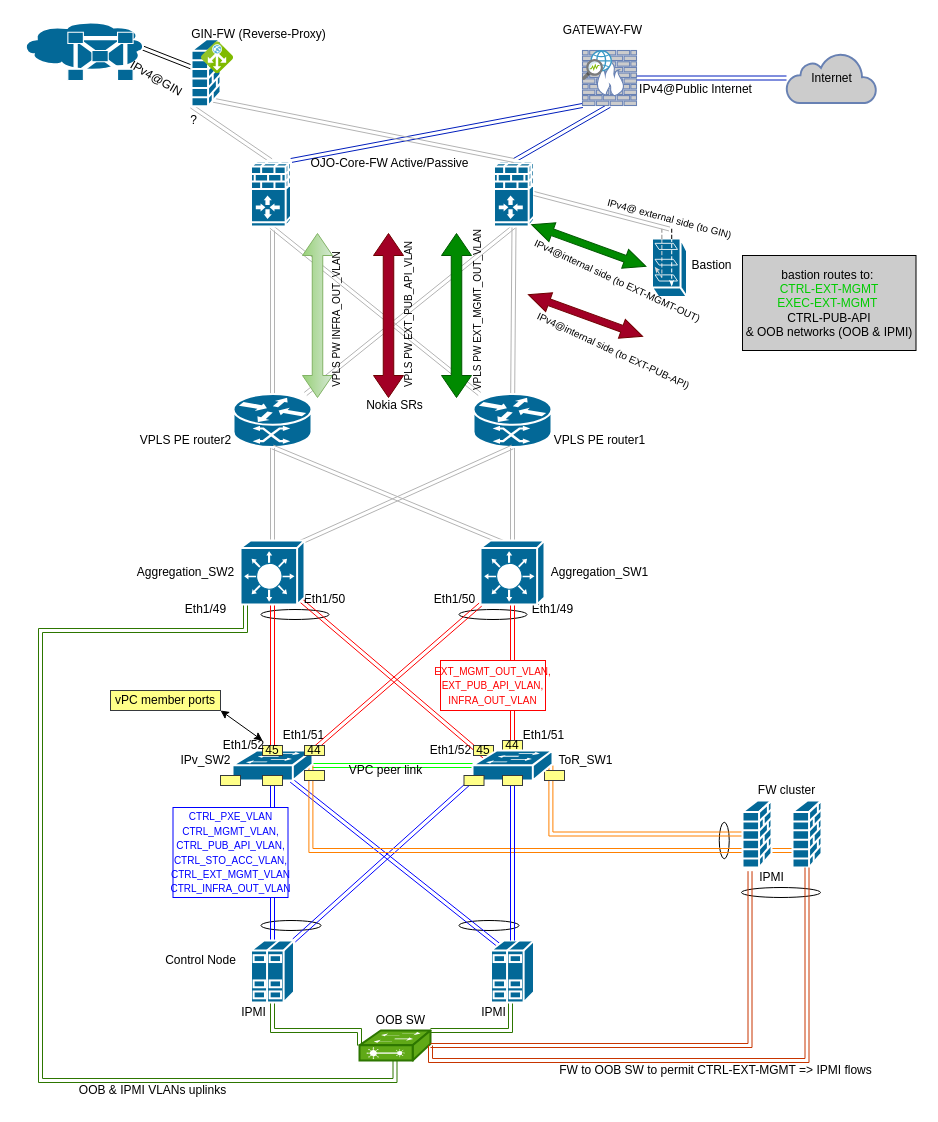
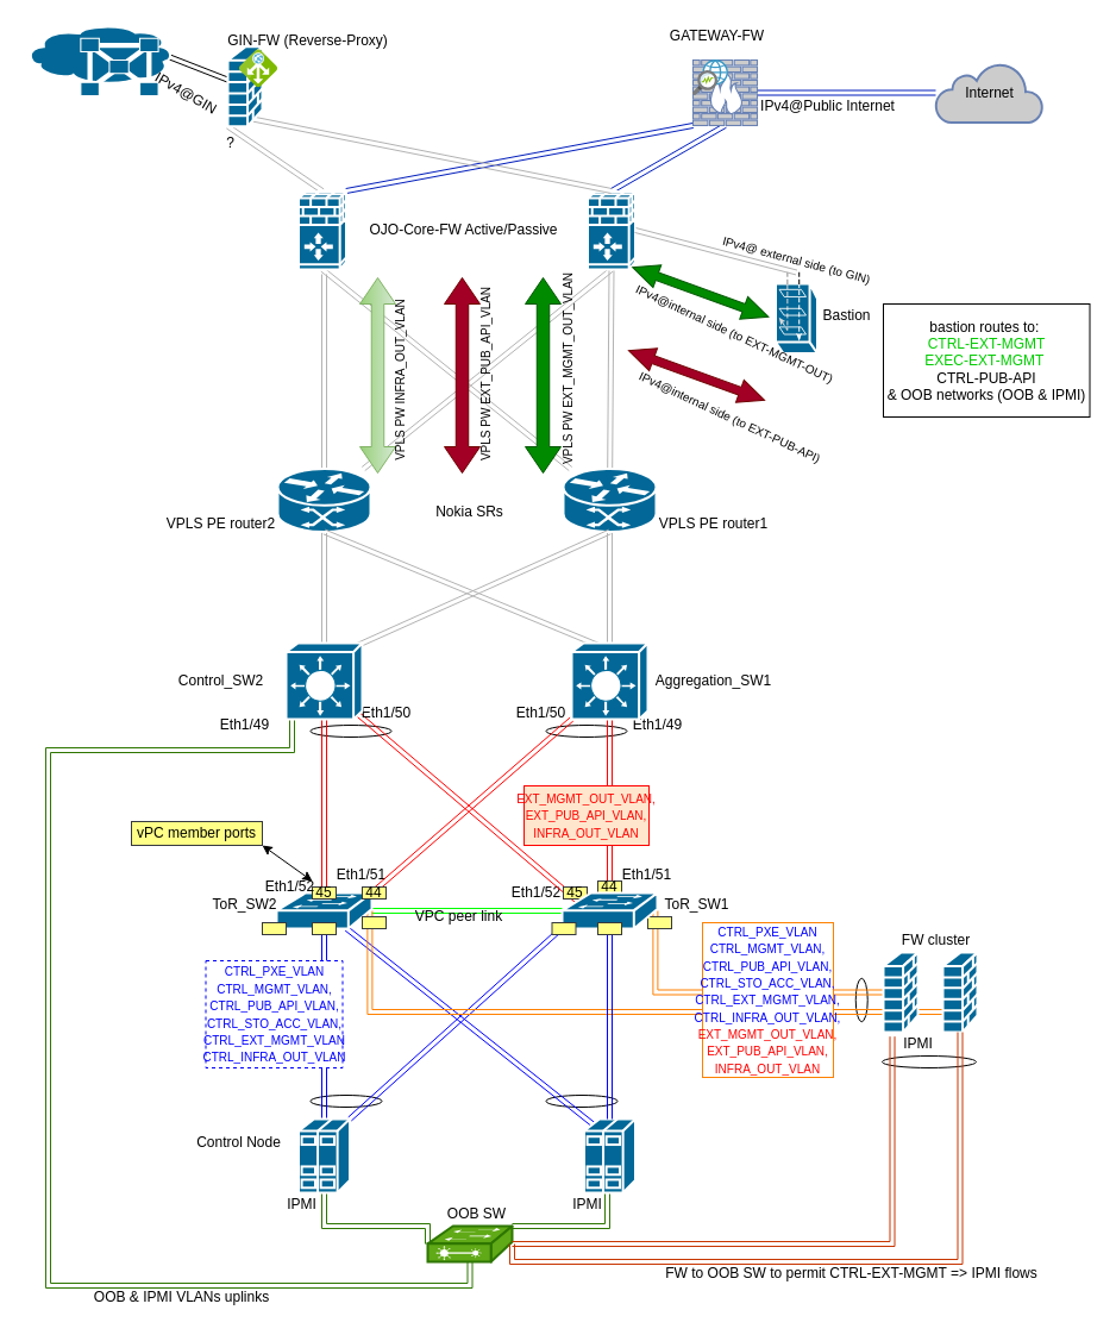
- <mxCell id="90" value="OJO-Core-FW Active/Passive &lt;br&gt;" style="text;html=1;align=center;verticalAlign=middle;resizable=0;points=[];autosize=1;" parent="1" vertex="1"><mxGeometry x="303.5" y="153" width="170" height="20" as="geometry" /></mxCell>
+ <mxCell id="90" value="OJO-Core-FW Active/Passive &lt;br&gt;" style="text;html=1;align=center;verticalAlign=middle;resizable=0;points=[];autosize=1;" parent="1" vertex="1"><mxGeometry x="303.5" y="183" width="170" height="20" as="geometry" /></mxCell>
- <mxCell id="120" value="bastion routes to:&amp;nbsp;&lt;br&gt;&lt;font color=&quot;#00cc00&quot;&gt;CTRL-EXT-MGMT&lt;br&gt;EXEC-EXT-MGMT&amp;nbsp;&lt;/font&gt;&lt;br&gt;CTRL-PUB-API &lt;br&gt;&amp;amp; OOB networks (OOB &amp;amp; IPMI)" style="whiteSpace=wrap;html=1;fillColor=#cccccc;" vertex="1" parent="1"><mxGeometry x="742" y="255" width="173.5" height="95" as="geometry" /></mxCell>
+ <mxCell id="120" value="bastion routes to:&amp;nbsp;&lt;br&gt;&lt;font color=&quot;#00cc00&quot;&gt;CTRL-EXT-MGMT&lt;br&gt;EXEC-EXT-MGMT&amp;nbsp;&lt;/font&gt;&lt;br&gt;CTRL-PUB-API &lt;br&gt;&amp;amp; OOB networks (OOB &amp;amp; IPMI)" style="whiteSpace=wrap;html=1;" vertex="1" parent="1"><mxGeometry x="742" y="255" width="173.5" height="95" as="geometry" /></mxCell>
- <mxCell id="92" value="Nokia SRs" style="text;html=1;align=center;verticalAlign=middle;resizable=0;points=[];autosize=1;" parent="1" vertex="1"><mxGeometry x="359" y="395" width="70" height="20" as="geometry" /></mxCell>
+ <mxCell id="92" value="Nokia SRs" style="text;html=1;align=center;verticalAlign=middle;resizable=0;points=[];autosize=1;" parent="1" vertex="1"><mxGeometry x="359" y="420" width="70" height="20" as="geometry" /></mxCell>
- <mxCell id="32" value="Aggregation_SW2" style="text;html=1;align=center;verticalAlign=middle;resizable=0;points=[];autosize=1;" parent="1" vertex="1"><mxGeometry x="130" y="562" width="110" height="20" as="geometry" /></mxCell>
+ <mxCell id="32" value="Control_SW2" style="text;html=1;align=center;verticalAlign=middle;resizable=0;points=[];autosize=1;" parent="1" vertex="1"><mxGeometry x="130" y="562" width="110" height="20" as="geometry" /></mxCell>
- <mxCell id="39" value="&lt;span style=&quot;color: rgb(255 , 0 , 0) ; font-family: &amp;#34;calibri&amp;#34; , sans-serif ; font-size: 10px ; text-transform: uppercase&quot;&gt;EXT_MGMT_OUT_VLAN,&lt;/span&gt;&lt;br style=&quot;color: rgb(255 , 0 , 0) ; font-family: &amp;#34;calibri&amp;#34; , sans-serif ; font-size: 10px ; text-transform: uppercase&quot;&gt;&lt;span style=&quot;color: rgb(255 , 0 , 0) ; font-family: &amp;#34;calibri&amp;#34; , sans-serif ; font-size: 10px ; text-transform: uppercase&quot;&gt;EXT_PUB_API_VLAN,&lt;br&gt;INFRA_OUT_VLAN&lt;/span&gt;&lt;font style=&quot;font-size: 10px&quot; color=&quot;#0000ff&quot;&gt;&lt;br&gt;&lt;/font&gt;" style="whiteSpace=wrap;html=1;strokeColor=#FF0000;" parent="1" vertex="1"><mxGeometry x="440" y="660" width="105" height="50" as="geometry" /></mxCell>
+ <mxCell id="39" value="&lt;span style=&quot;color: rgb(255 , 0 , 0) ; font-family: &amp;#34;calibri&amp;#34; , sans-serif ; font-size: 10px ; text-transform: uppercase&quot;&gt;EXT_MGMT_OUT_VLAN,&lt;/span&gt;&lt;br style=&quot;color: rgb(255 , 0 , 0) ; font-family: &amp;#34;calibri&amp;#34; , sans-serif ; font-size: 10px ; text-transform: uppercase&quot;&gt;&lt;span style=&quot;color: rgb(255 , 0 , 0) ; font-family: &amp;#34;calibri&amp;#34; , sans-serif ; font-size: 10px ; text-transform: uppercase&quot;&gt;EXT_PUB_API_VLAN,&lt;br&gt;INFRA_OUT_VLAN&lt;/span&gt;&lt;font style=&quot;font-size: 10px&quot; color=&quot;#0000ff&quot;&gt;&lt;br&gt;&lt;/font&gt;" style="whiteSpace=wrap;html=1;strokeColor=#FF0000;fillColor=#ffe6cc;" parent="1" vertex="1"><mxGeometry x="440" y="660" width="105" height="50" as="geometry" /></mxCell>
- <mxCell id="30" value="IPv_SW2" style="text;html=1;align=center;verticalAlign=middle;resizable=0;points=[];autosize=1;" parent="1" vertex="1"><mxGeometry x="170" y="750" width="70" height="20" as="geometry" /></mxCell>
+ <mxCell id="30" value="ToR_SW2" style="text;html=1;align=center;verticalAlign=middle;resizable=0;points=[];autosize=1;" parent="1" vertex="1"><mxGeometry x="170" y="750" width="70" height="20" as="geometry" /></mxCell>
+ <mxCell id="38" value="&lt;font style=&quot;font-size: 10px&quot;&gt;&lt;font style=&quot;font-size: 10px&quot;&gt;&lt;font face=&quot;calibri, sans-serif&quot; style=&quot;color: rgb(0 , 0 , 255) ; font-size: 10px&quot;&gt;&lt;span style=&quot;text-transform: uppercase&quot;&gt;CTRL_PXE_VLAN&lt;br&gt;ctrl_mgmt_vlan, ctrl_pub_api_vlan,&lt;/span&gt;&lt;/font&gt;&lt;br&gt;&lt;font face=&quot;calibri, sans-serif&quot; style=&quot;color: rgb(0 , 0 , 255) ; font-size: 10px&quot;&gt;&lt;span style=&quot;text-transform: uppercase&quot;&gt;ctrl_sto_acc_vlan, CTRL_ext_mgmt_vlan,&lt;br&gt;CTRL_INFRA_OUT_VLAN,&lt;/span&gt;&lt;/font&gt;&lt;br&gt;&lt;font face=&quot;calibri, sans-serif&quot; style=&quot;font-size: 10px&quot; color=&quot;#ff0000&quot;&gt;&lt;span style=&quot;text-transform: uppercase&quot;&gt;EXT_MGMT_OUT_VLAN,&lt;br&gt;EXT_PUB_API_VLAN, INFRA_OUT_VLAN&lt;/span&gt;&lt;/font&gt;&lt;/font&gt;&lt;/font&gt;&lt;font style=&quot;font-size: 10px&quot; color=&quot;#0000ff&quot;&gt;&lt;br&gt;&lt;/font&gt;" style="whiteSpace=wrap;html=1;strokeColor=#FF8000;" parent="1" vertex="1"><mxGeometry x="590" y="775" width="110" height="130" as="geometry" /></mxCell>
- <mxCell id="37" value="&lt;span style=&quot;font-family: &amp;#34;calibri&amp;#34; , sans-serif ; text-transform: uppercase&quot;&gt;&lt;font style=&quot;font-size: 10px&quot; color=&quot;#0000ff&quot;&gt;CTRL_PXE_VLAN&lt;br&gt;ctrl_mgmt_vlan, ctrl_pub_api_vlan,&lt;br&gt;ctrl_sto_acc_vlan, CTRL_ext_mgmt_vlan&lt;br&gt;CTRL_INFRA_OUT_VLAN&lt;br&gt;&lt;/font&gt;&lt;/span&gt;" style="whiteSpace=wrap;html=1;strokeColor=#0000FF;" parent="1" vertex="1"><mxGeometry x="172.5" y="807" width="115" height="90" as="geometry" /></mxCell>
+ <mxCell id="37" value="&lt;span style=&quot;font-family: &amp;#34;calibri&amp;#34; , sans-serif ; text-transform: uppercase&quot;&gt;&lt;font style=&quot;font-size: 10px&quot; color=&quot;#0000ff&quot;&gt;CTRL_PXE_VLAN&lt;br&gt;ctrl_mgmt_vlan, ctrl_pub_api_vlan,&lt;br&gt;ctrl_sto_acc_vlan, CTRL_ext_mgmt_vlan&lt;br&gt;CTRL_INFRA_OUT_VLAN&lt;br&gt;&lt;/font&gt;&lt;/span&gt;" style="whiteSpace=wrap;html=1;strokeColor=#0000FF;dashed=1;" parent="1" vertex="1"><mxGeometry x="172.5" y="807" width="115" height="90" as="geometry" /></mxCell>
